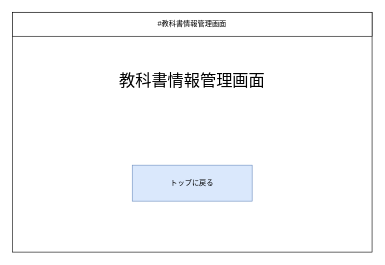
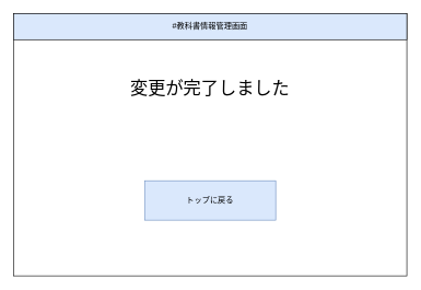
- <mxCell id="3" value="#教科書情報管理画面" style="rounded=0;whiteSpace=wrap;html=1;" parent="1" vertex="1"><mxGeometry x="20" y="20" width="600" height="40" as="geometry" /></mxCell>
+ <mxCell id="3" value="#教科書情報管理画面" style="rounded=0;whiteSpace=wrap;html=1;fillColor=#dae8fc;" parent="1" vertex="1"><mxGeometry x="20" y="20" width="600" height="40" as="geometry" /></mxCell>
- <mxCell id="5" value="教科書情報管理画面" style="text;html=1;strokeColor=none;fillColor=none;align=center;verticalAlign=middle;whiteSpace=wrap;rounded=0;fontSize=27;" parent="1" vertex="1"><mxGeometry x="180" y="120" width="280" height="30" as="geometry" /></mxCell>
+ <mxCell id="5" value="変更が完了しました" style="text;html=1;strokeColor=none;fillColor=none;align=center;verticalAlign=middle;whiteSpace=wrap;rounded=0;fontSize=27;" parent="1" vertex="1"><mxGeometry x="180" y="120" width="280" height="30" as="geometry" /></mxCell>
